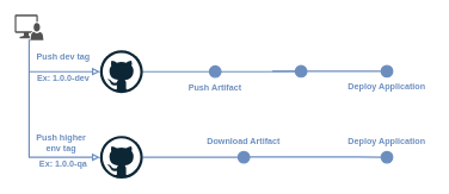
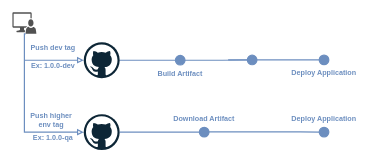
- <mxCell id="7" value="&lt;font color=&quot;#6c8ebf&quot;&gt;Push Artifact&lt;/font&gt;" style="text;html=1;strokeColor=none;fillColor=none;align=center;verticalAlign=middle;whiteSpace=wrap;rounded=0;fontStyle=1" vertex="1" parent="1"><mxGeometry x="255" y="112" width="90" height="20" as="geometry" /></mxCell>
+ <mxCell id="7" value="&lt;font color=&quot;#6c8ebf&quot;&gt;Build Artifact&lt;/font&gt;" style="text;html=1;strokeColor=none;fillColor=none;align=center;verticalAlign=middle;whiteSpace=wrap;rounded=0;fontStyle=1" vertex="1" parent="1"><mxGeometry x="255" y="112" width="90" height="20" as="geometry" /></mxCell>
